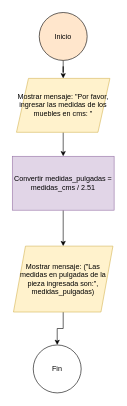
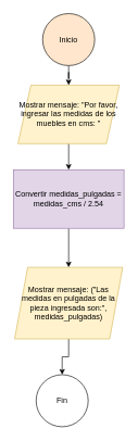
- <mxCell id="7" value="Convertir medidas_pulgadas = medidas_cms / 2.51" style="rounded=0;whiteSpace=wrap;html=1;fillColor=#e1d5e7;strokeColor=#9673a6;" vertex="1" parent="1"><mxGeometry x="20" y="260" width="170" height="90" as="geometry" /></mxCell>
+ <mxCell id="7" value="Convertir medidas_pulgadas = medidas_cms / 2.54" style="rounded=0;whiteSpace=wrap;html=1;fillColor=#e1d5e7;strokeColor=#9673a6;" vertex="1" parent="1"><mxGeometry x="20" y="260" width="170" height="90" as="geometry" /></mxCell>
